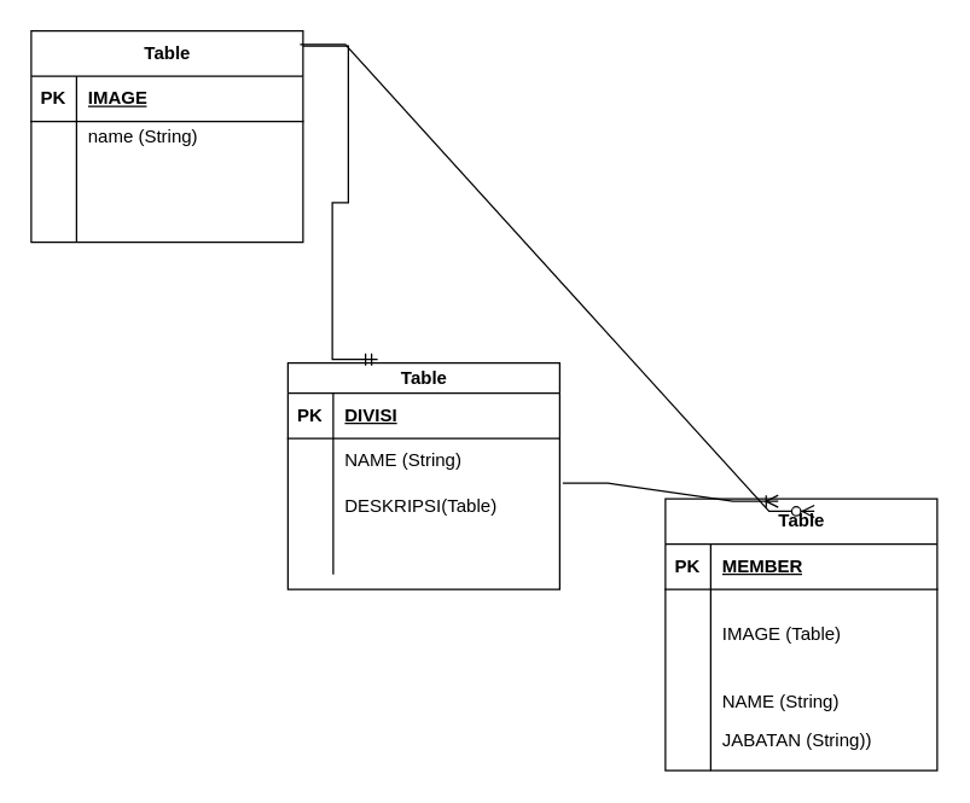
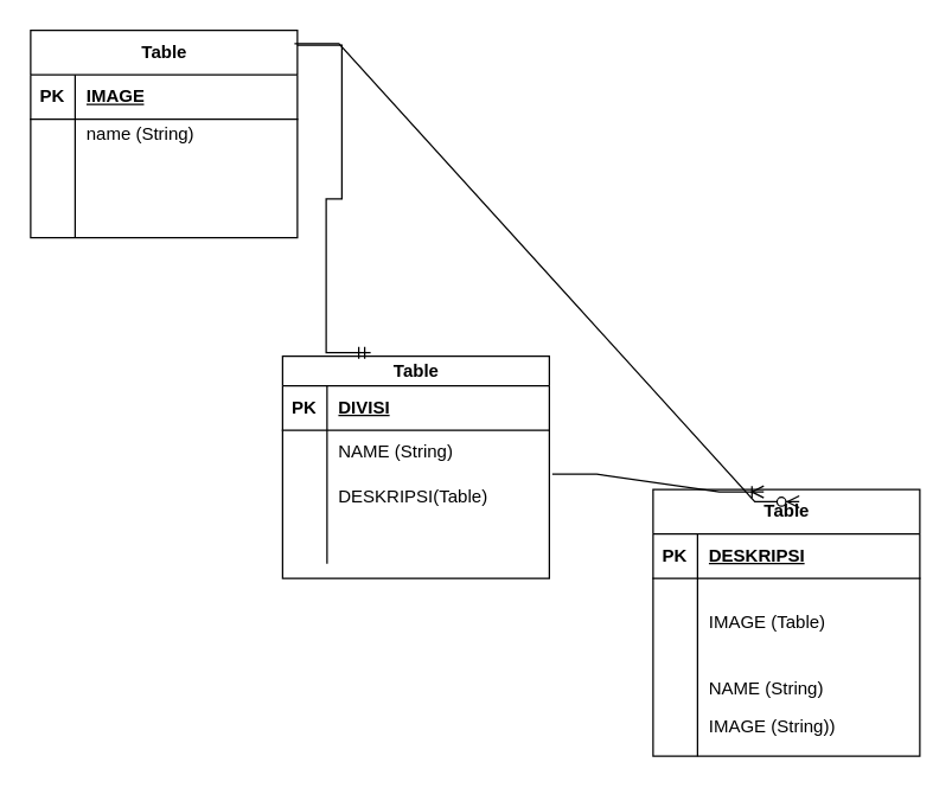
- <mxCell id="18" value="MEMBER" style="shape=partialRectangle;connectable=0;fillColor=none;top=0;left=0;bottom=0;right=0;align=left;spacingLeft=6;fontStyle=5;overflow=hidden;whiteSpace=wrap;html=1;" vertex="1" parent="16"><mxGeometry x="30" width="150" height="30" as="geometry"><mxRectangle width="150" height="30" as="alternateBounds" /></mxGeometry></mxCell>
+ <mxCell id="18" value="DESKRIPSI" style="shape=partialRectangle;connectable=0;fillColor=none;top=0;left=0;bottom=0;right=0;align=left;spacingLeft=6;fontStyle=5;overflow=hidden;whiteSpace=wrap;html=1;" vertex="1" parent="16"><mxGeometry x="30" width="150" height="30" as="geometry"><mxRectangle width="150" height="30" as="alternateBounds" /></mxGeometry></mxCell>
- <mxCell id="27" value="JABATAN (String))&lt;div&gt;&lt;br&gt;&lt;/div&gt;" style="shape=partialRectangle;connectable=0;fillColor=none;top=0;left=0;bottom=0;right=0;align=left;spacingLeft=6;overflow=hidden;whiteSpace=wrap;html=1;" vertex="1" parent="25"><mxGeometry x="30" width="150" height="30" as="geometry"><mxRectangle width="150" height="30" as="alternateBounds" /></mxGeometry></mxCell>
+ <mxCell id="27" value="IMAGE (String))&lt;div&gt;&lt;br&gt;&lt;/div&gt;" style="shape=partialRectangle;connectable=0;fillColor=none;top=0;left=0;bottom=0;right=0;align=left;spacingLeft=6;overflow=hidden;whiteSpace=wrap;html=1;" vertex="1" parent="25"><mxGeometry x="30" width="150" height="30" as="geometry"><mxRectangle width="150" height="30" as="alternateBounds" /></mxGeometry></mxCell>
